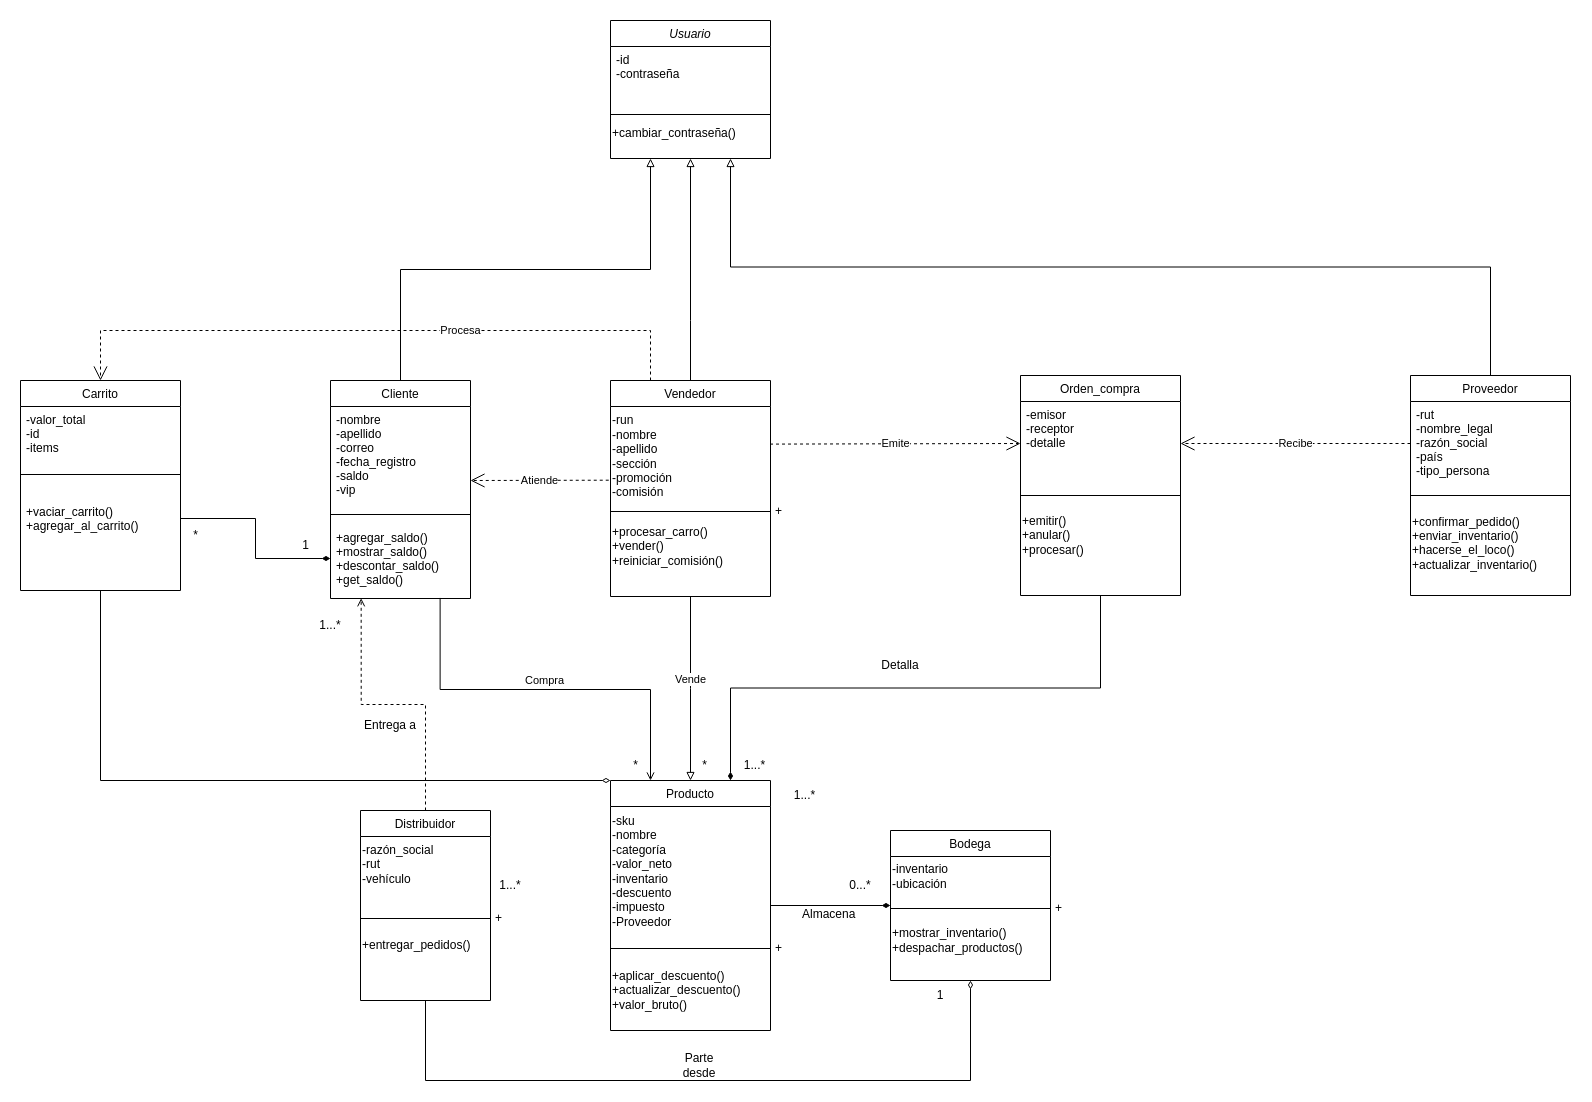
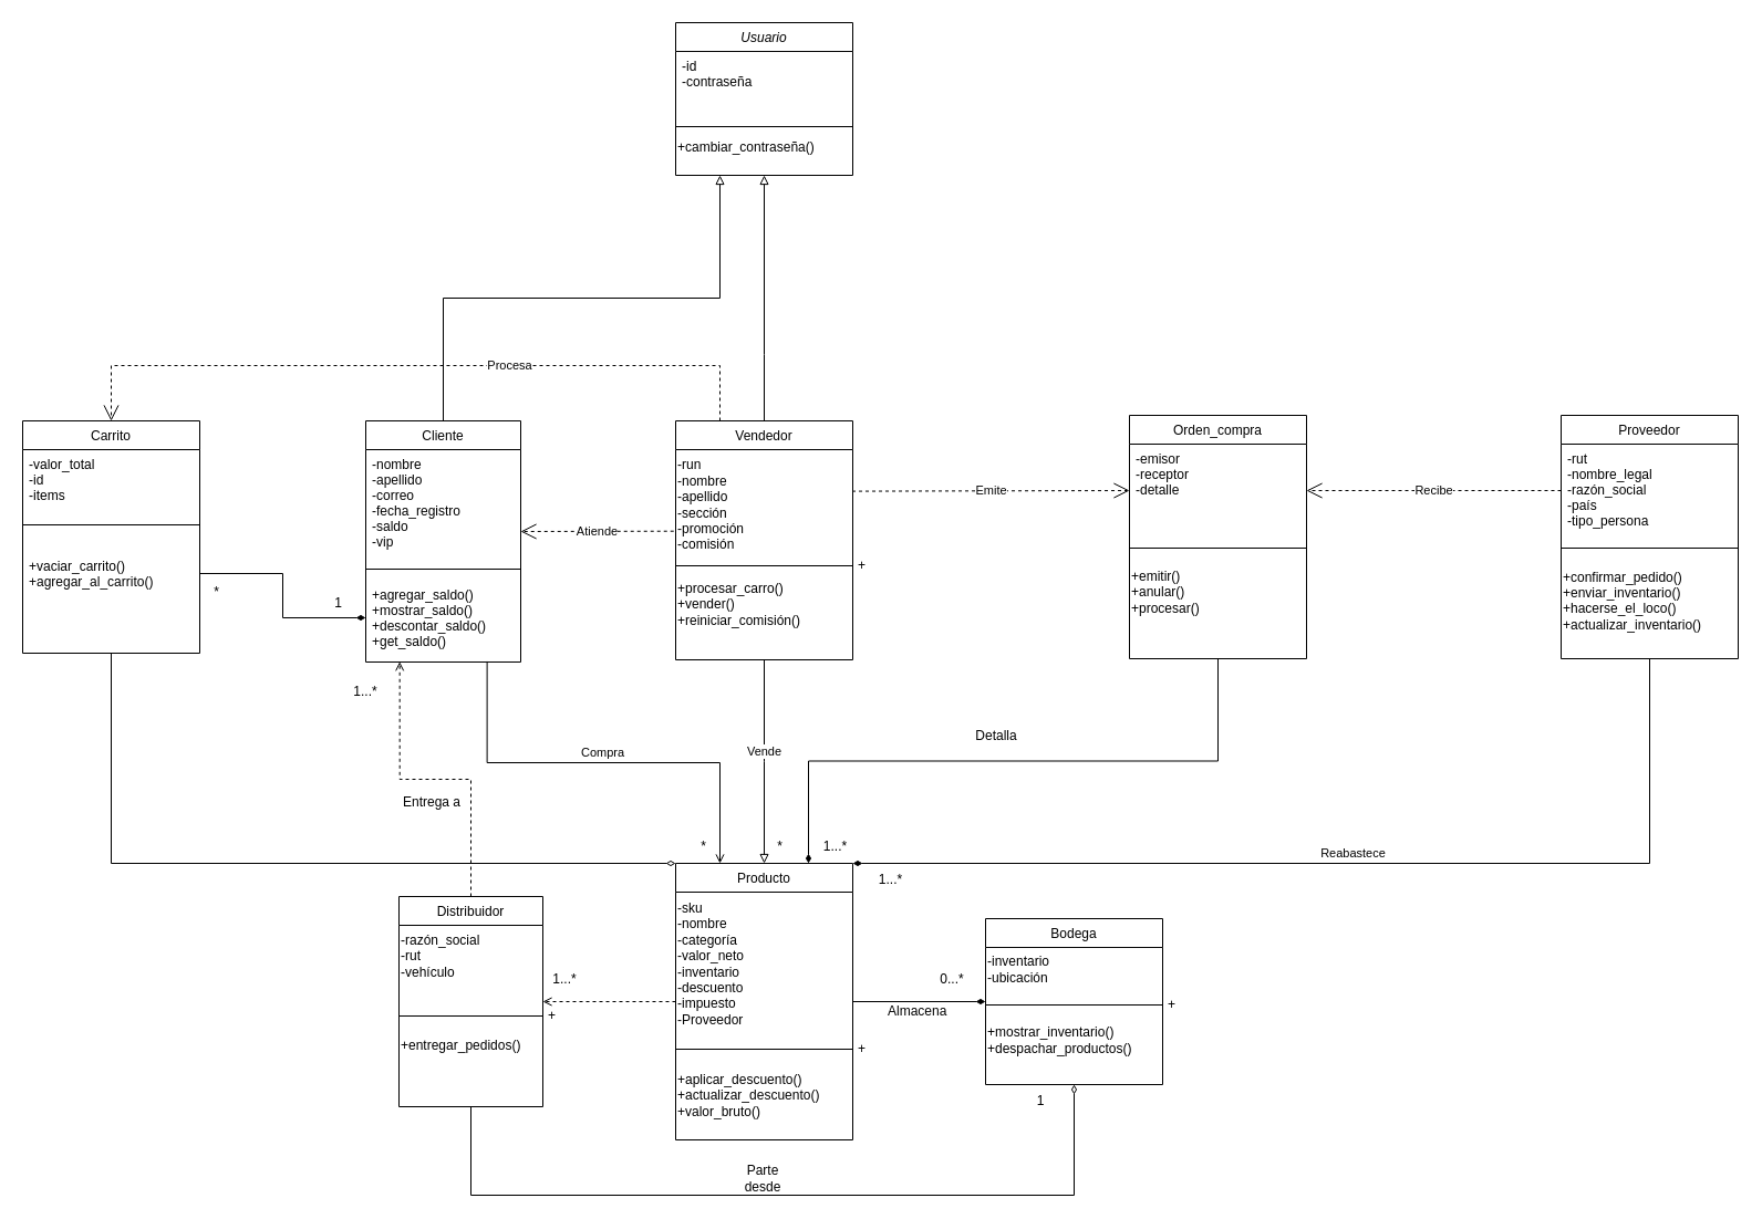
- <mxCell id="11" style="edgeStyle=orthogonalEdgeStyle;rounded=0;orthogonalLoop=1;jettySize=auto;html=1;exitX=0.5;exitY=0;exitDx=0;exitDy=0;endArrow=block;endFill=0;entryX=0.75;entryY=1;entryDx=0;entryDy=0;" edge="1" parent="1" source="12" target="2"><mxGeometry relative="1" as="geometry"><mxPoint x="850" y="280" as="targetPoint" /></mxGeometry></mxCell>
+ <mxCell id="35" value="Reabastece" style="html=1;verticalAlign=bottom;endArrow=diamondThin;edgeStyle=elbowEdgeStyle;elbow=vertical;curved=0;rounded=0;entryX=1;entryY=0;entryDx=0;entryDy=0;exitX=0.5;exitY=1;exitDx=0;exitDy=0;endFill=1;" edge="1" parent="1" source="12" target="24"><mxGeometry width="80" relative="1" as="geometry"><mxPoint x="750" y="590" as="sourcePoint" /><mxPoint x="830" y="590" as="targetPoint" /><Array as="points"><mxPoint x="1140" y="780" /></Array><mxPoint as="offset" /></mxGeometry></mxCell>
+ <mxCell id="23" value="" style="edgeStyle=orthogonalEdgeStyle;rounded=0;orthogonalLoop=1;jettySize=auto;html=1;endArrow=open;endFill=0;dashed=1;" edge="1" parent="1" source="24" target="59"><mxGeometry relative="1" as="geometry" /></mxCell>
- <mxCell id="63" value="Parte desde" style="text;strokeColor=none;align=center;fillColor=none;html=1;verticalAlign=middle;whiteSpace=wrap;rounded=0;" vertex="1" parent="1"><mxGeometry x="669" y="1050" width="60" height="30" as="geometry" /></mxCell>
+ <mxCell id="63" value="Parte desde" style="text;strokeColor=none;align=center;fillColor=none;html=1;verticalAlign=middle;whiteSpace=wrap;rounded=0;" vertex="1" parent="1"><mxGeometry x="659" y="1050" width="60" height="30" as="geometry" /></mxCell>
